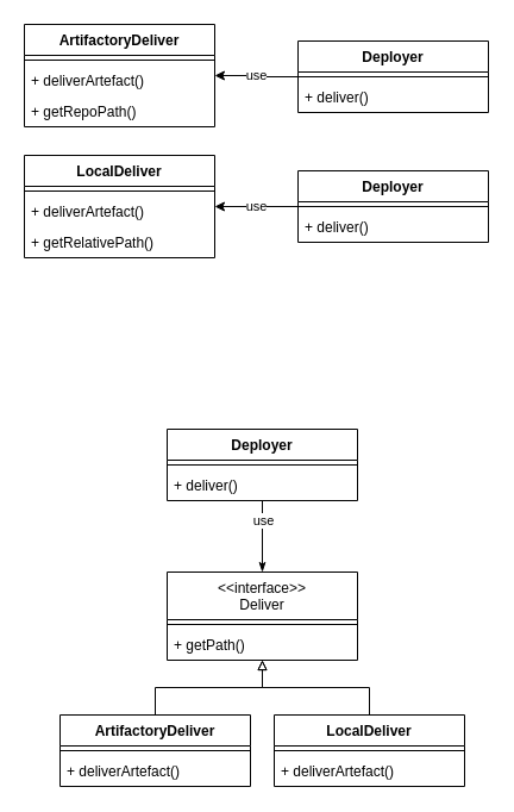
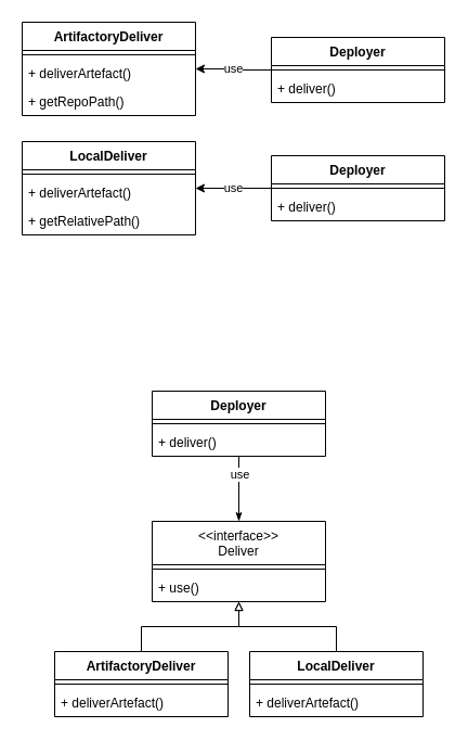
- <mxCell id="26" value="+ getPath()" style="text;strokeColor=none;fillColor=none;align=left;verticalAlign=top;spacingLeft=4;spacingRight=4;overflow=hidden;rotatable=0;points=[[0,0.5],[1,0.5]];portConstraint=eastwest;" parent="24" vertex="1"><mxGeometry y="48" width="160" height="26" as="geometry" /></mxCell>
+ <mxCell id="26" value="+ use()" style="text;strokeColor=none;fillColor=none;align=left;verticalAlign=top;spacingLeft=4;spacingRight=4;overflow=hidden;rotatable=0;points=[[0,0.5],[1,0.5]];portConstraint=eastwest;" parent="24" vertex="1"><mxGeometry y="48" width="160" height="26" as="geometry" /></mxCell>
